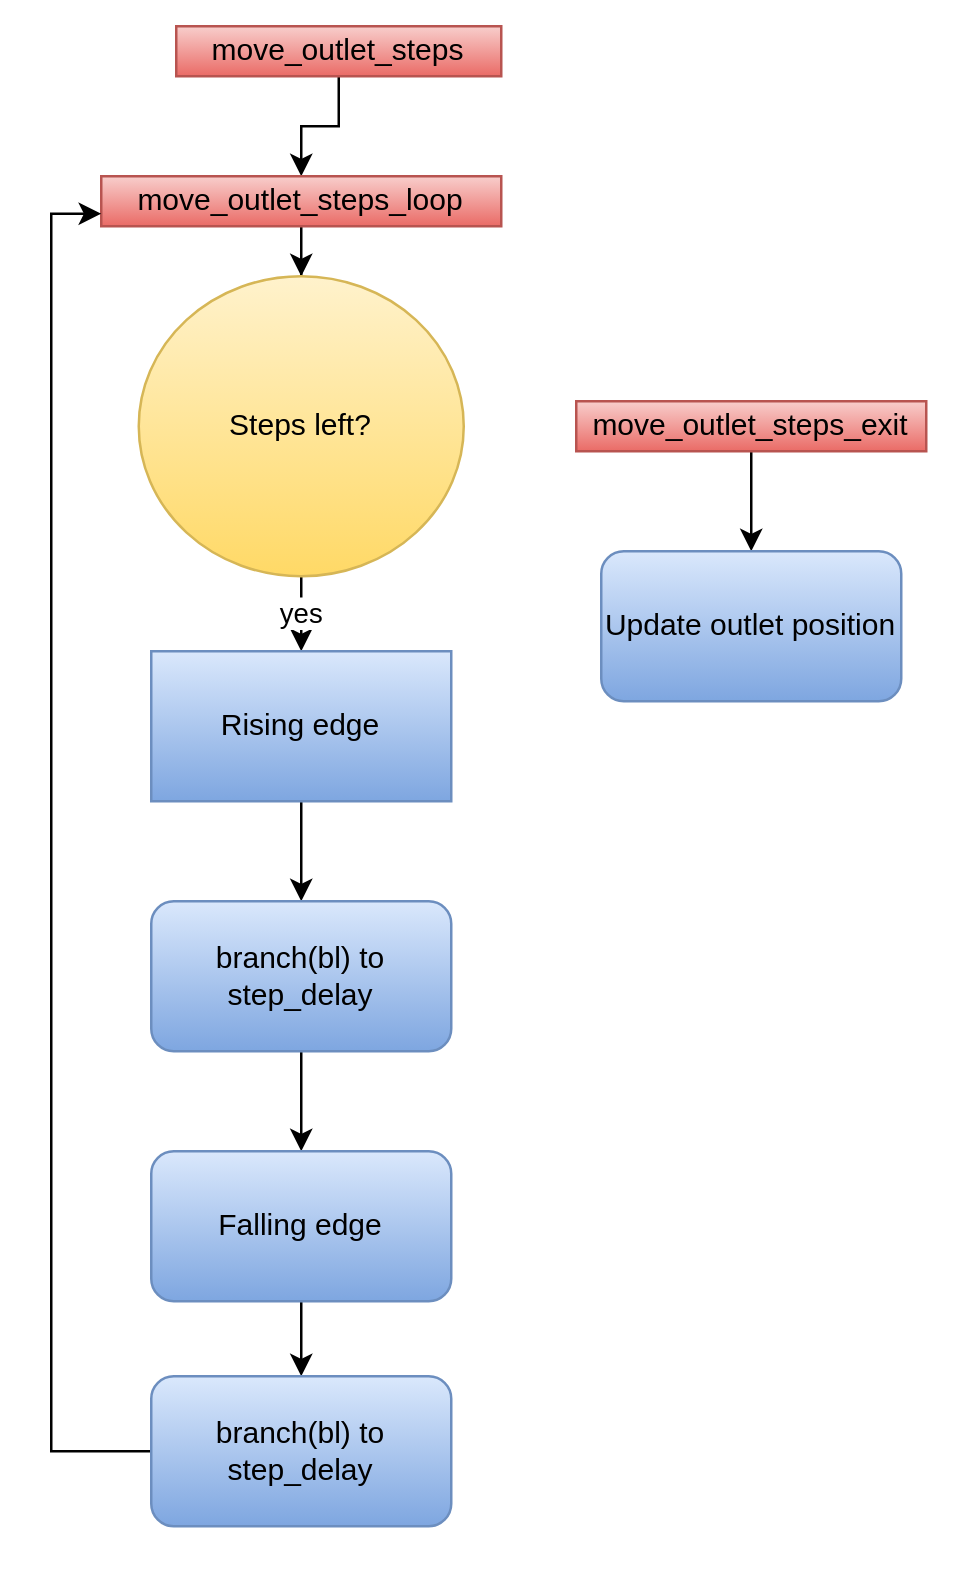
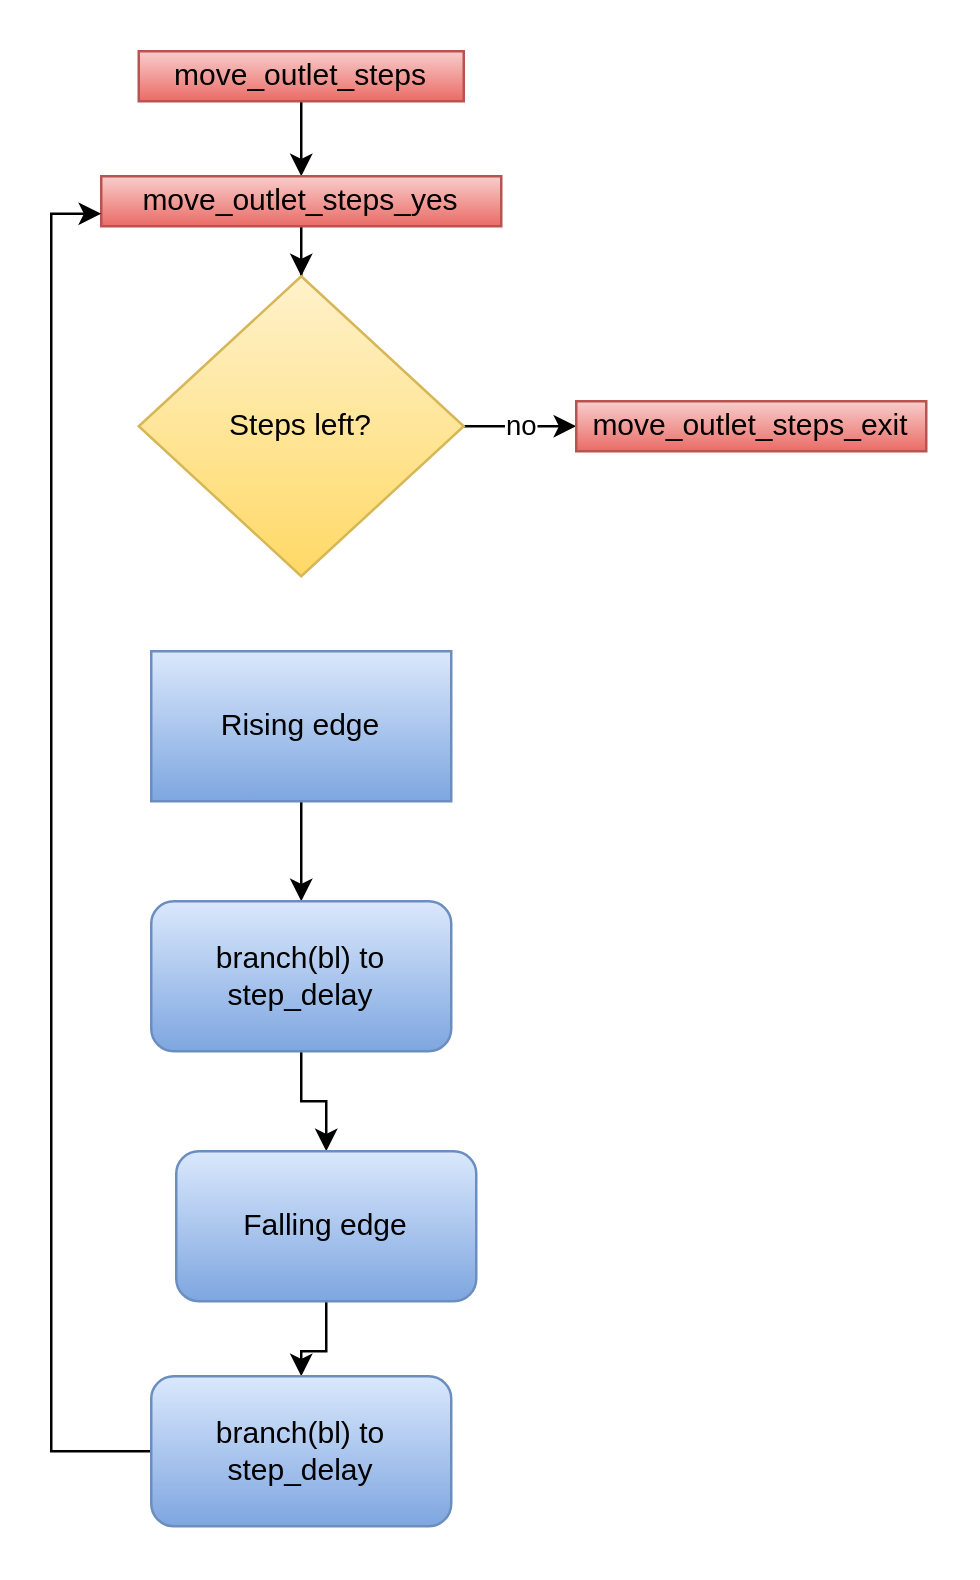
- <mxCell id="3" value="move_outlet_steps" style="text;html=1;strokeColor=#b85450;fillColor=#f8cecc;align=center;verticalAlign=middle;whiteSpace=wrap;rounded=0;gradientColor=#ea6b66;" parent="1" vertex="1"><mxGeometry x="70" y="10" width="130" height="20" as="geometry" /></mxCell>
+ <mxCell id="3" value="move_outlet_steps" style="text;html=1;strokeColor=#b85450;fillColor=#f8cecc;align=center;verticalAlign=middle;whiteSpace=wrap;rounded=0;gradientColor=#ea6b66;" parent="1" vertex="1"><mxGeometry x="55" y="20" width="130" height="20" as="geometry" /></mxCell>
- <mxCell id="5" value="move_outlet_steps_loop" style="text;html=1;strokeColor=#b85450;fillColor=#f8cecc;align=center;verticalAlign=middle;whiteSpace=wrap;rounded=0;gradientColor=#ea6b66;" parent="1" vertex="1"><mxGeometry x="40" y="70" width="160" height="20" as="geometry" /></mxCell>
+ <mxCell id="5" value="move_outlet_steps_yes" style="text;html=1;strokeColor=#b85450;fillColor=#f8cecc;align=center;verticalAlign=middle;whiteSpace=wrap;rounded=0;gradientColor=#ea6b66;" parent="1" vertex="1"><mxGeometry x="40" y="70" width="160" height="20" as="geometry" /></mxCell>
- <mxCell id="8" value="Steps left?" style="ellipse;whiteSpace=wrap;html=1;gradientColor=#ffd966;fillColor=#fff2cc;strokeColor=#d6b656;" parent="1" vertex="1"><mxGeometry x="55" y="110" width="130" height="120" as="geometry" /></mxCell>
+ <mxCell id="8" value="Steps left?" style="rhombus;whiteSpace=wrap;html=1;gradientColor=#ffd966;fillColor=#fff2cc;strokeColor=#d6b656;" parent="1" vertex="1"><mxGeometry x="55" y="110" width="130" height="120" as="geometry" /></mxCell>
+ <mxCell id="6" value="no" style="edgeStyle=orthogonalEdgeStyle;rounded=0;orthogonalLoop=1;jettySize=auto;html=1;entryX=0;entryY=0.5;entryDx=0;entryDy=0;" parent="1" source="8" target="10" edge="1"><mxGeometry relative="1" as="geometry" /></mxCell>
- <mxCell id="9" style="edgeStyle=orthogonalEdgeStyle;rounded=0;orthogonalLoop=1;jettySize=auto;html=1;exitX=0.5;exitY=1;exitDx=0;exitDy=0;entryX=0.5;entryY=0;entryDx=0;entryDy=0;" parent="1" source="10" target="19" edge="1"><mxGeometry relative="1" as="geometry" /></mxCell>
- <mxCell id="7" value="yes" style="edgeStyle=orthogonalEdgeStyle;rounded=0;orthogonalLoop=1;jettySize=auto;html=1;exitX=0.5;exitY=1;exitDx=0;exitDy=0;entryX=0.5;entryY=0;entryDx=0;entryDy=0;" parent="1" source="8" target="12" edge="1"><mxGeometry relative="1" as="geometry" /></mxCell>
- <mxCell id="19" value="Update outlet position" style="rounded=1;whiteSpace=wrap;html=1;gradientColor=#7ea6e0;fillColor=#dae8fc;strokeColor=#6c8ebf;" parent="1" vertex="1"><mxGeometry x="240" y="220" width="120" height="60" as="geometry" /></mxCell>
- <mxCell id="16" value="Falling edge" style="rounded=1;whiteSpace=wrap;html=1;gradientColor=#7ea6e0;fillColor=#dae8fc;strokeColor=#6c8ebf;" parent="1" vertex="1"><mxGeometry x="60" y="460" width="120" height="60" as="geometry" /></mxCell>
+ <mxCell id="16" value="Falling edge" style="rounded=1;whiteSpace=wrap;html=1;gradientColor=#7ea6e0;fillColor=#dae8fc;strokeColor=#6c8ebf;" parent="1" vertex="1"><mxGeometry x="70" y="460" width="120" height="60" as="geometry" /></mxCell>
